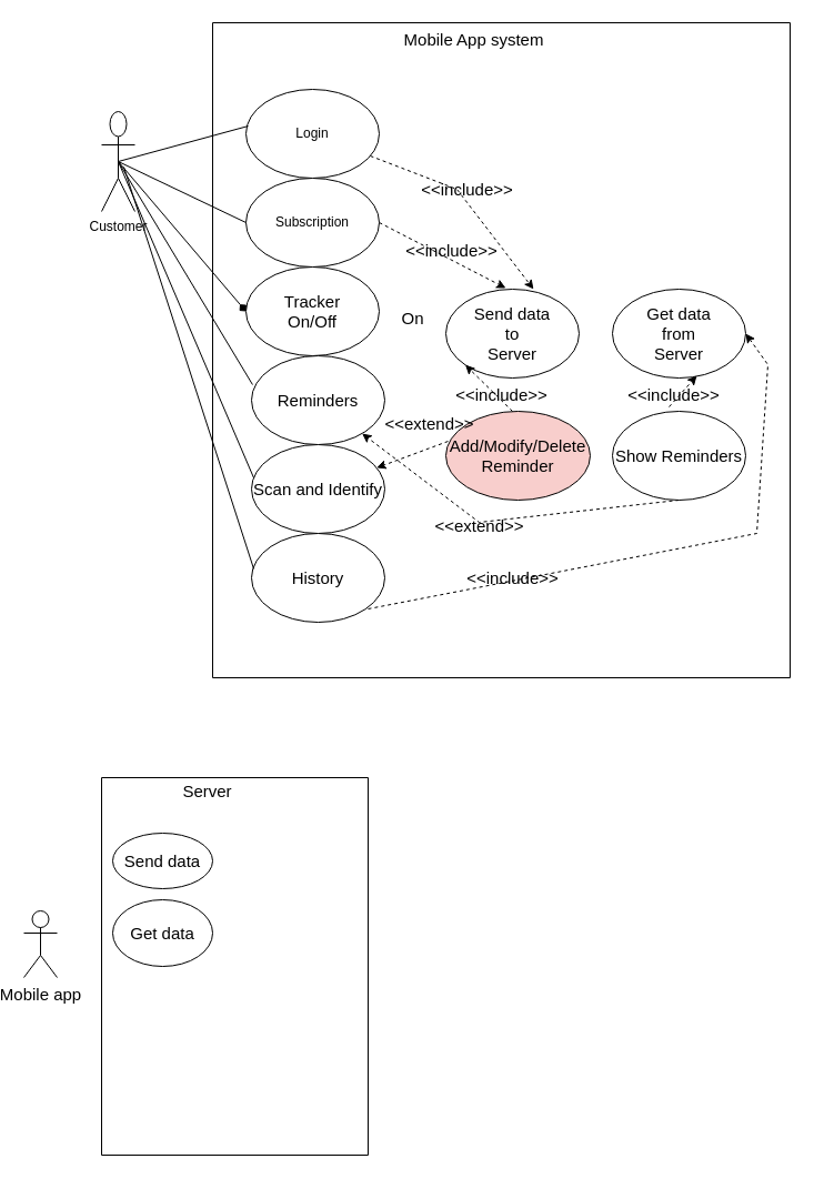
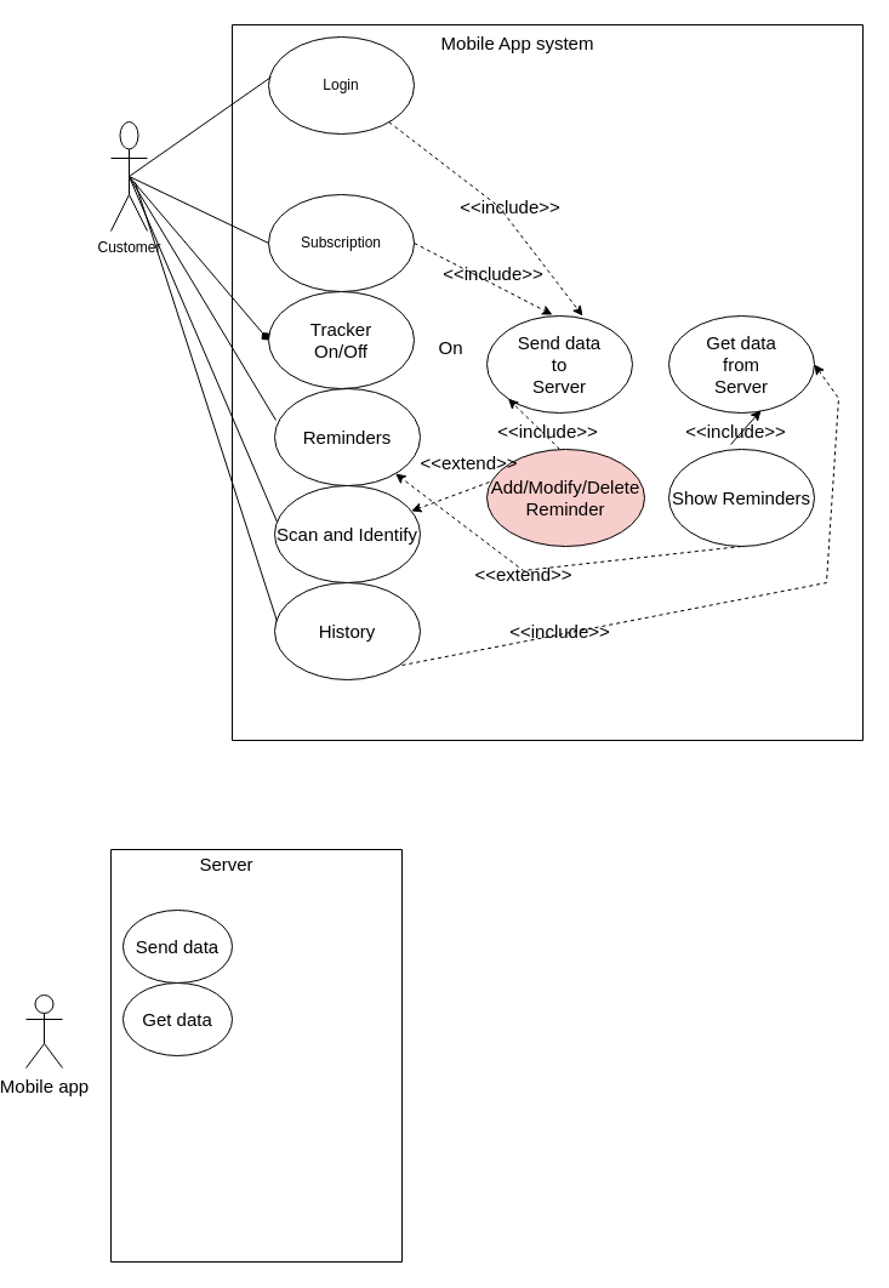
- <mxCell id="3" value="Login" style="ellipse;whiteSpace=wrap;html=1;" vertex="1" parent="2"><mxGeometry x="30" y="60" width="120" height="80" as="geometry" /></mxCell>
+ <mxCell id="3" value="Login" style="ellipse;whiteSpace=wrap;html=1;" vertex="1" parent="2"><mxGeometry x="30" y="10" width="120" height="80" as="geometry" /></mxCell>
- <mxCell id="19" value="" style="html=1;labelBackgroundColor=#ffffff;startArrow=none;startFill=0;startSize=6;endArrow=classic;endFill=1;endSize=6;jettySize=auto;orthogonalLoop=1;strokeWidth=1;dashed=1;fontSize=14;rounded=0;exitX=0.425;exitY=-0.05;exitDx=0;exitDy=0;exitPerimeter=0;entryX=0.633;entryY=0.975;entryDx=0;entryDy=0;entryPerimeter=0;" edge="1" parent="2" source="14" target="13"><mxGeometry width="60" height="60" relative="1" as="geometry"><mxPoint x="360" y="240" as="sourcePoint" /><mxPoint x="420" y="180" as="targetPoint" /></mxGeometry></mxCell>
+ <mxCell id="19" value="" style="html=1;labelBackgroundColor=#ffffff;startArrow=none;startFill=0;startSize=6;endArrow=classic;endFill=1;endSize=6;jettySize=auto;orthogonalLoop=1;strokeWidth=1;dashed=0;fontSize=14;rounded=0;exitX=0.425;exitY=-0.05;exitDx=0;exitDy=0;exitPerimeter=0;entryX=0.633;entryY=0.975;entryDx=0;entryDy=0;entryPerimeter=0;" edge="1" parent="2" source="14" target="13"><mxGeometry width="60" height="60" relative="1" as="geometry"><mxPoint x="360" y="240" as="sourcePoint" /><mxPoint x="420" y="180" as="targetPoint" /></mxGeometry></mxCell>
- <mxCell id="38" value="Send data" style="ellipse;whiteSpace=wrap;html=1;fontSize=15;" vertex="1" parent="36"><mxGeometry x="10" y="50" width="90" height="50" as="geometry" /></mxCell>
+ <mxCell id="38" value="Send data" style="ellipse;whiteSpace=wrap;html=1;fontSize=15;" vertex="1" parent="36"><mxGeometry x="10" y="50" width="90" height="60" as="geometry" /></mxCell>
